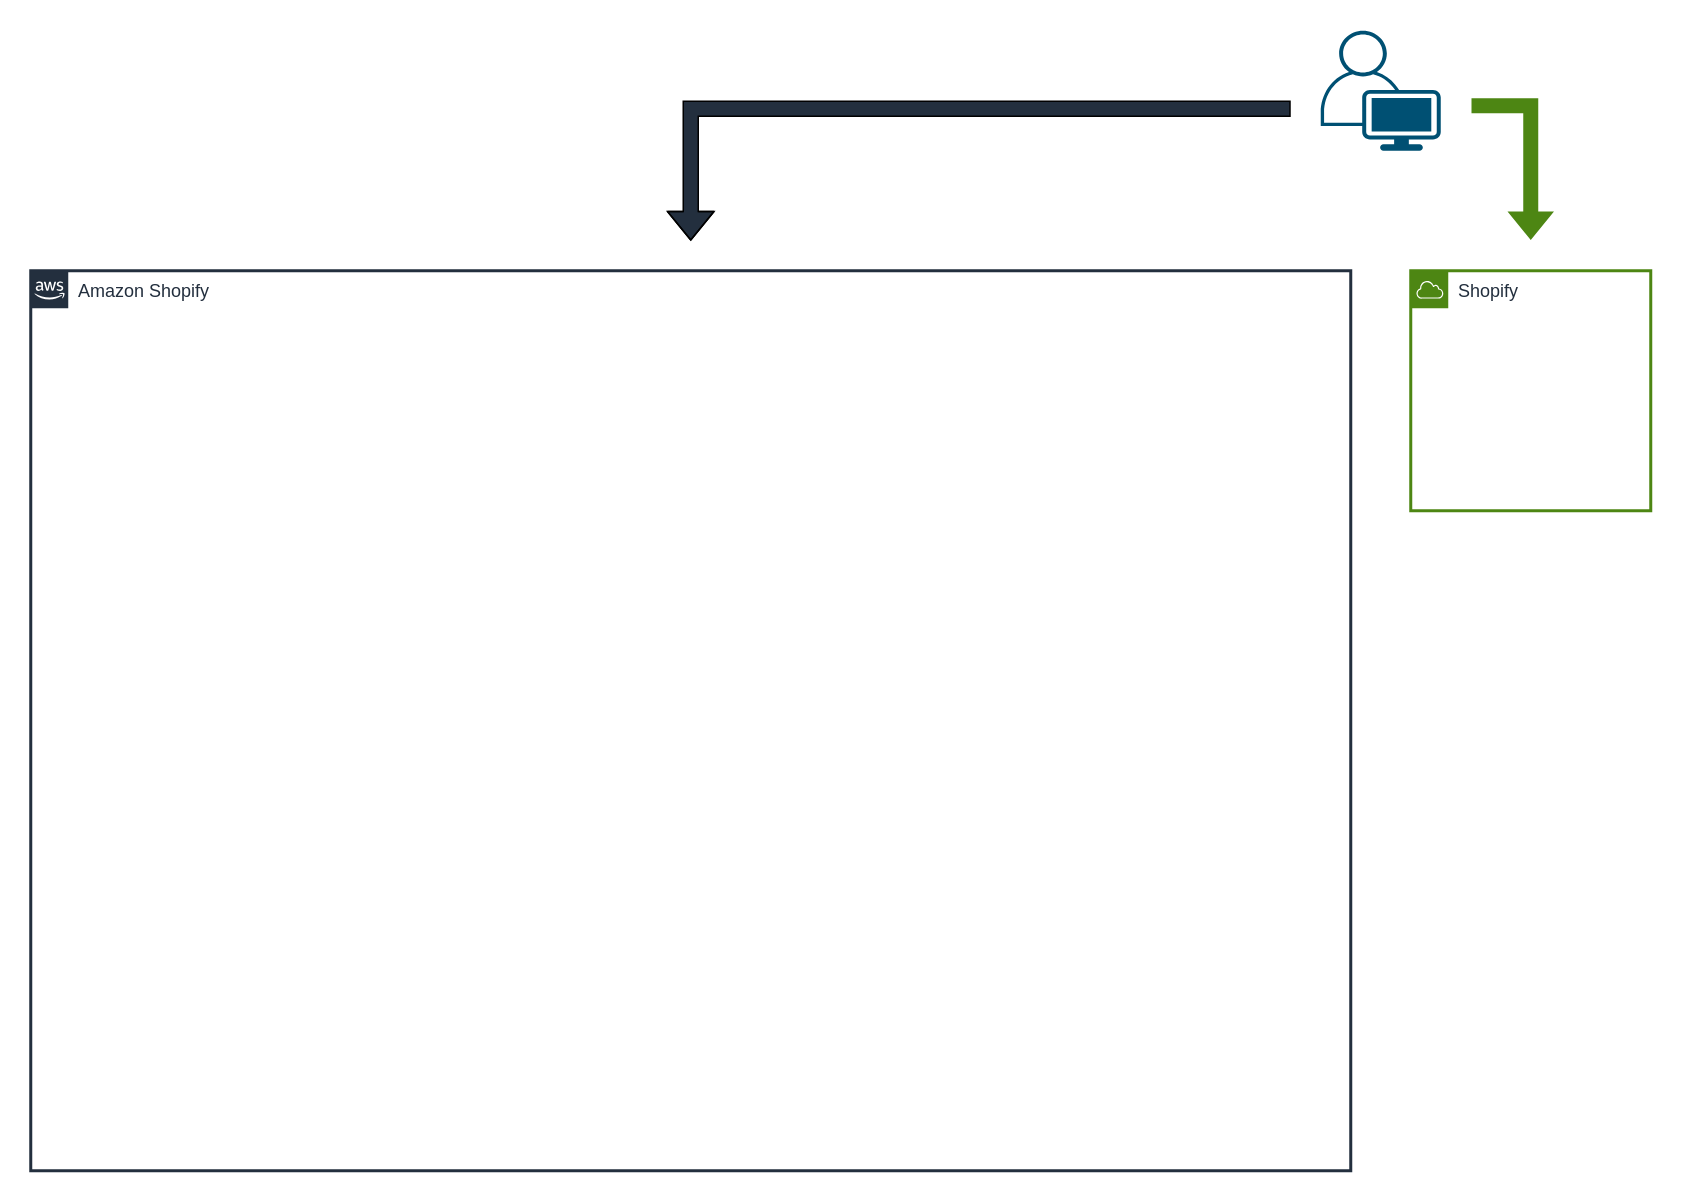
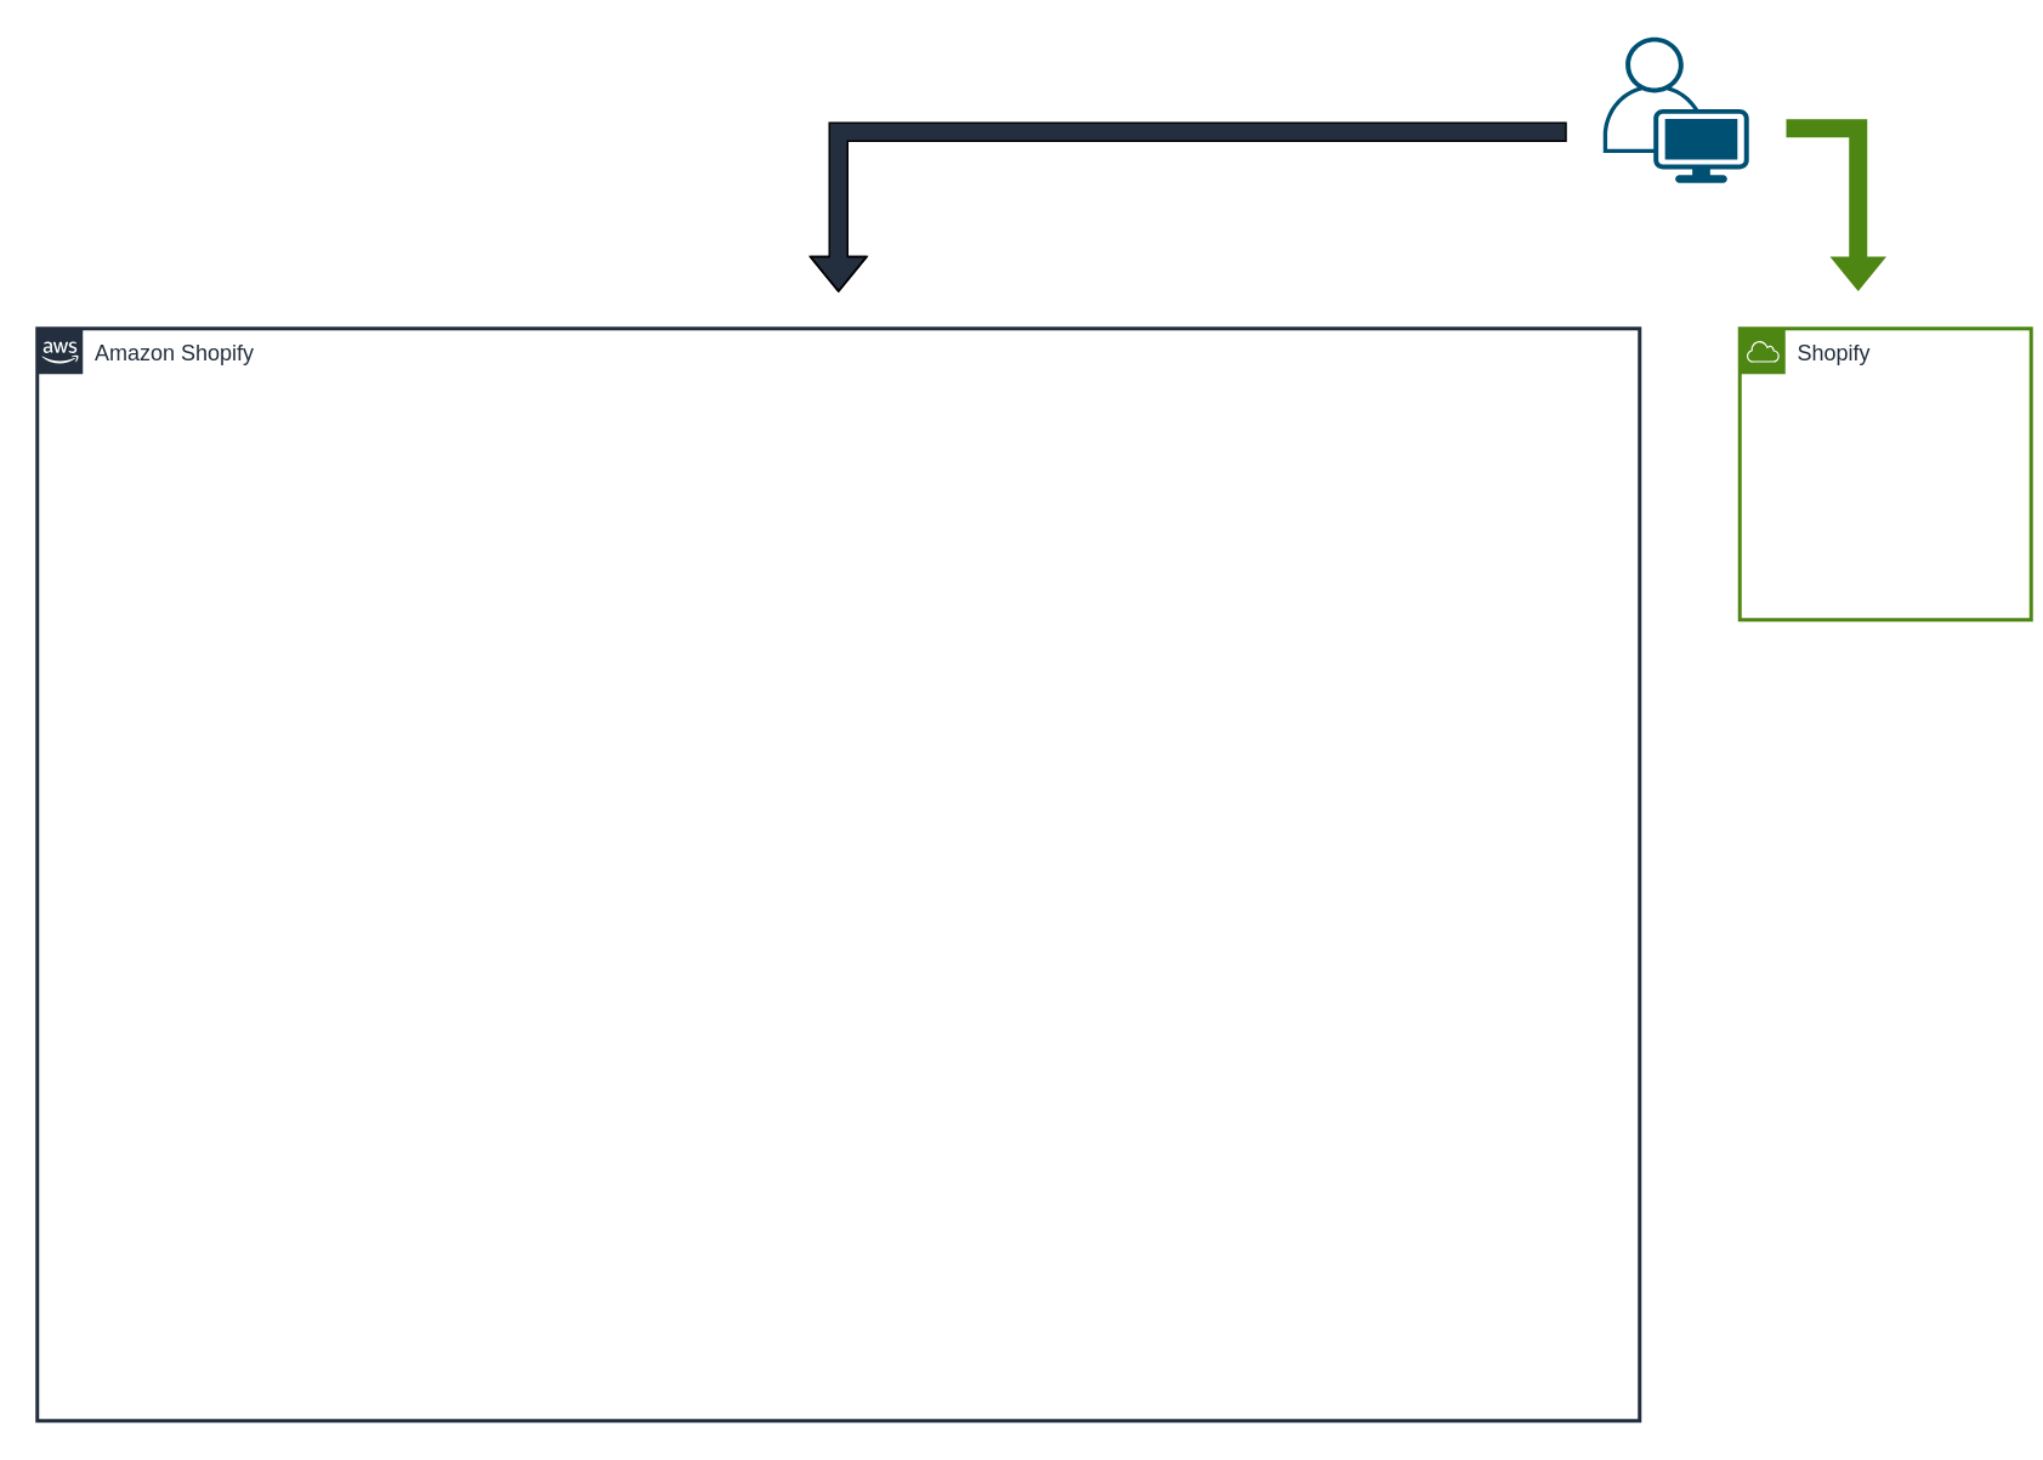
- <mxCell id="3" value="Shopify" style="points=[[0,0],[0.25,0],[0.5,0],[0.75,0],[1,0],[1,0.25],[1,0.5],[1,0.75],[1,1],[0.75,1],[0.5,1],[0.25,1],[0,1],[0,0.75],[0,0.5],[0,0.25]];outlineConnect=0;gradientColor=none;html=1;whiteSpace=wrap;fontSize=12;fontStyle=0;container=1;pointerEvents=0;collapsible=0;recursiveResize=0;shape=mxgraph.aws4.group;grIcon=mxgraph.aws4.group_aws_cloud;strokeColor=#4D8613;fillColor=none;verticalAlign=top;align=left;spacingLeft=30;fontColor=#232F3E;dashed=0;strokeWidth=2;" vertex="1" parent="1"><mxGeometry x="940" y="180" width="160" height="160" as="geometry" /></mxCell>
+ <mxCell id="3" value="Shopify" style="points=[[0,0],[0.25,0],[0.5,0],[0.75,0],[1,0],[1,0.25],[1,0.5],[1,0.75],[1,1],[0.75,1],[0.5,1],[0.25,1],[0,1],[0,0.75],[0,0.5],[0,0.25]];outlineConnect=0;gradientColor=none;html=1;whiteSpace=wrap;fontSize=12;fontStyle=0;container=1;pointerEvents=0;collapsible=0;recursiveResize=0;shape=mxgraph.aws4.group;grIcon=mxgraph.aws4.group_aws_cloud;strokeColor=#4D8613;fillColor=none;verticalAlign=top;align=left;spacingLeft=30;fontColor=#232F3E;dashed=0;strokeWidth=2;" vertex="1" parent="1"><mxGeometry x="955" y="180" width="160" height="160" as="geometry" /></mxCell>
